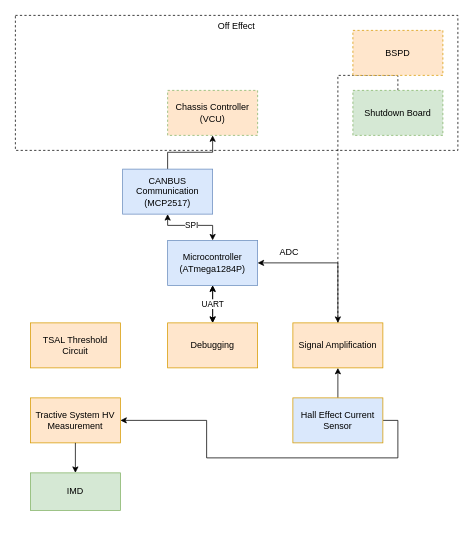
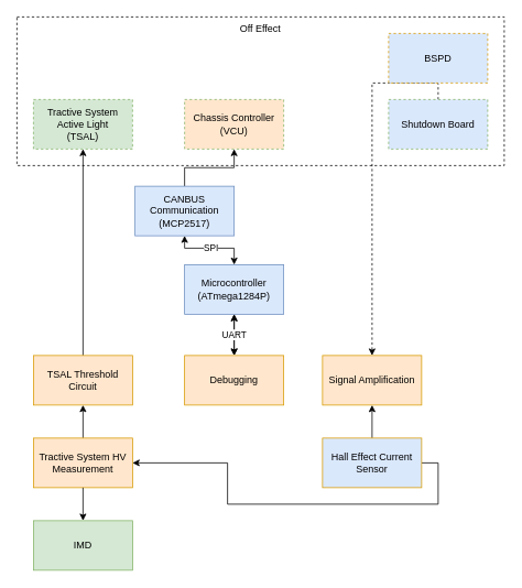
- <mxCell id="20" value="BSPD" style="rounded=0;whiteSpace=wrap;html=1;dashed=1;fillColor=#ffe6cc;strokeColor=#d79b00;" vertex="1" parent="1"><mxGeometry x="470" y="40" width="120" height="60" as="geometry" /></mxCell>
+ <mxCell id="20" value="BSPD" style="rounded=0;whiteSpace=wrap;html=1;dashed=1;fillColor=#dae8fc;strokeColor=#d79b00;" vertex="1" parent="1"><mxGeometry x="470" y="40" width="120" height="60" as="geometry" /></mxCell>
+ <mxCell id="21" value="Tractive System Active Light&lt;br&gt;(TSAL)" style="rounded=0;whiteSpace=wrap;html=1;dashed=1;fillColor=#d5e8d4;strokeColor=#82b366;" vertex="1" parent="1"><mxGeometry x="40" y="120" width="120" height="60" as="geometry" /></mxCell>
- <mxCell id="13" value="Shutdown Board" style="rounded=0;whiteSpace=wrap;html=1;dashed=1;fillColor=#d5e8d4;strokeColor=#82b366;" vertex="1" parent="1"><mxGeometry x="470" y="120" width="120" height="60" as="geometry" /></mxCell>
+ <mxCell id="13" value="Shutdown Board" style="rounded=0;whiteSpace=wrap;html=1;dashed=1;fillColor=#dae8fc;strokeColor=#82b366;" vertex="1" parent="1"><mxGeometry x="470" y="120" width="120" height="60" as="geometry" /></mxCell>
+ <mxCell id="18" style="edgeStyle=orthogonalEdgeStyle;rounded=0;orthogonalLoop=1;jettySize=auto;html=1;exitX=0.5;exitY=0;exitDx=0;exitDy=0;entryX=0.5;entryY=1;entryDx=0;entryDy=0;startArrow=none;startFill=0;" edge="1" parent="1" source="19" target="21"><mxGeometry relative="1" as="geometry" /></mxCell>
- <mxCell id="9" style="edgeStyle=orthogonalEdgeStyle;rounded=0;orthogonalLoop=1;jettySize=auto;html=1;exitX=0.5;exitY=0;exitDx=0;exitDy=0;entryX=1;entryY=0.5;entryDx=0;entryDy=0;" edge="1" parent="1" source="11" target="5"><mxGeometry relative="1" as="geometry" /></mxCell>
- <mxCell id="10" value="ADC" style="text;html=1;align=center;verticalAlign=middle;resizable=0;points=[];labelBackgroundColor=#ffffff;" vertex="1" connectable="0" parent="9"><mxGeometry x="-0.363" y="33" relative="1" as="geometry"><mxPoint x="-33" y="-35" as="offset" /></mxGeometry></mxCell>
+ <mxCell id="16" style="edgeStyle=orthogonalEdgeStyle;rounded=0;orthogonalLoop=1;jettySize=auto;html=1;exitX=0.5;exitY=0;exitDx=0;exitDy=0;entryX=0.5;entryY=1;entryDx=0;entryDy=0;startArrow=none;startFill=0;" edge="1" parent="1" source="17" target="19"><mxGeometry relative="1" as="geometry" /></mxCell>
- <mxCell id="24" value="IMD" style="rounded=0;whiteSpace=wrap;html=1;fillColor=#d5e8d4;strokeColor=#82b366;" vertex="1" parent="1"><mxGeometry x="40" y="630" width="120" height="50" as="geometry" /></mxCell>
+ <mxCell id="24" value="IMD" style="rounded=0;whiteSpace=wrap;html=1;fillColor=#d5e8d4;strokeColor=#82b366;" vertex="1" parent="1"><mxGeometry x="40" y="630" width="120" height="60" as="geometry" /></mxCell>
